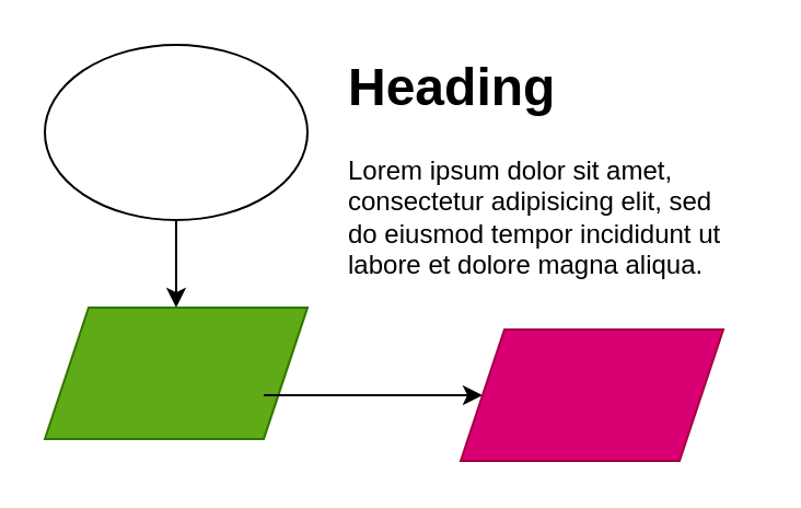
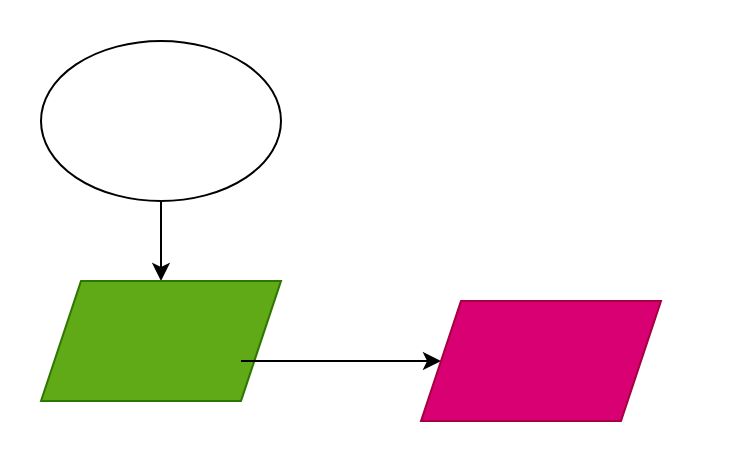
- <mxCell id="7" value="&lt;h1&gt;Heading&lt;/h1&gt;&lt;p&gt;Lorem ipsum dolor sit amet, consectetur adipisicing elit, sed do eiusmod tempor incididunt ut labore et dolore magna aliqua.&lt;/p&gt;" style="text;html=1;strokeColor=none;fillColor=none;spacing=5;spacingTop=-20;whiteSpace=wrap;overflow=hidden;rounded=0;" vertex="1" parent="1"><mxGeometry x="154" y="20" width="190" height="120" as="geometry" /></mxCell>
